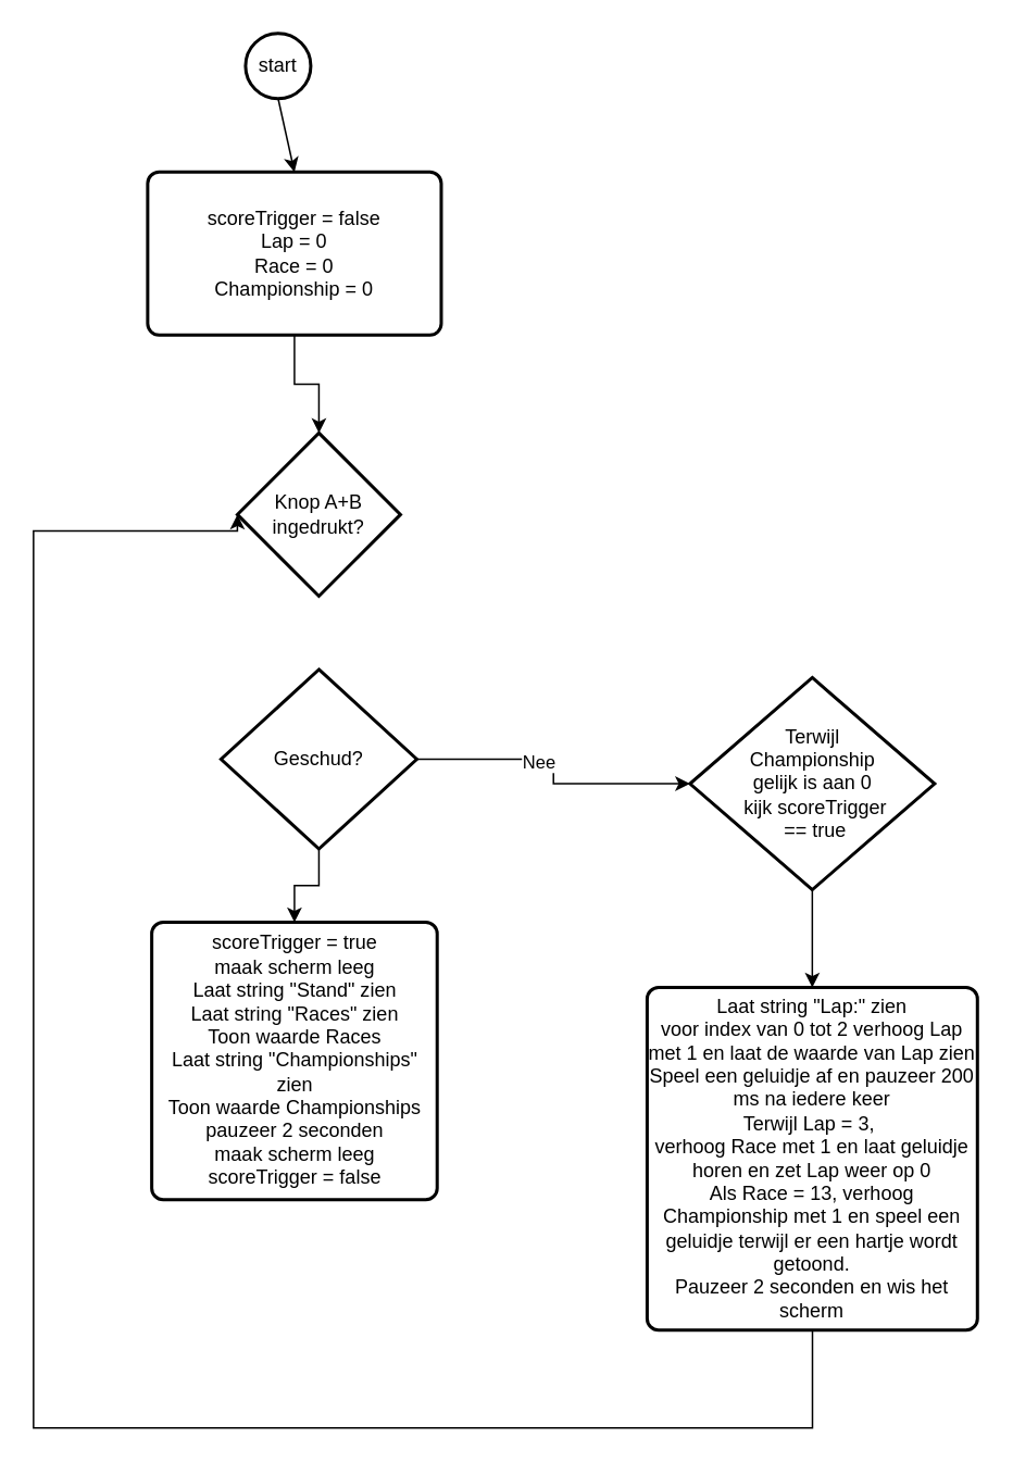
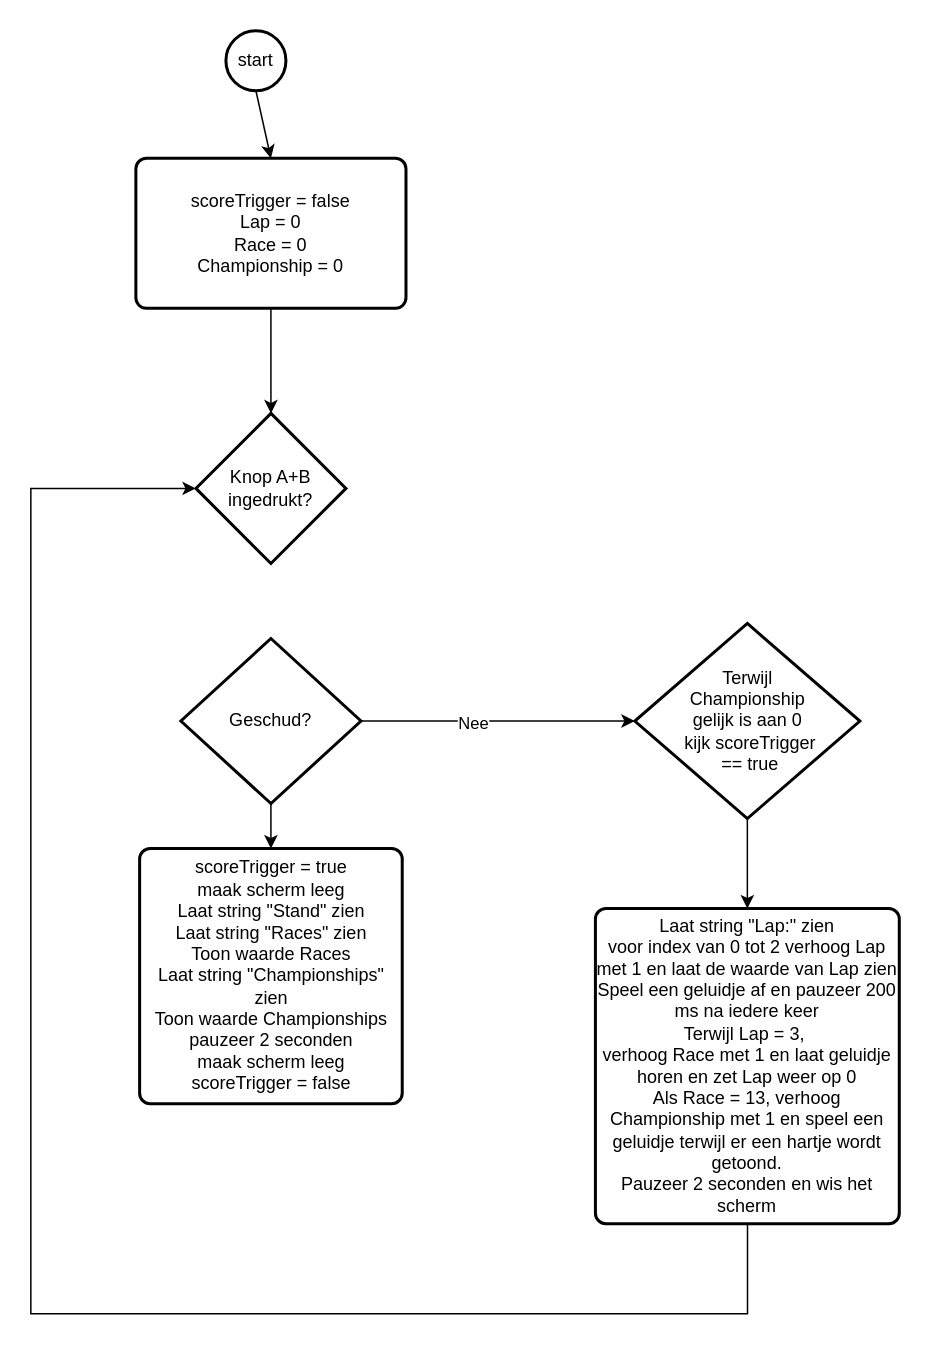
- <mxCell id="6" value="Knop A+B ingedrukt?" style="strokeWidth=2;html=1;shape=mxgraph.flowchart.decision;whiteSpace=wrap;" parent="1" vertex="1"><mxGeometry x="145" y="265" width="100" height="100" as="geometry" /></mxCell>
+ <mxCell id="6" value="Knop A+B ingedrukt?" style="strokeWidth=2;html=1;shape=mxgraph.flowchart.decision;whiteSpace=wrap;" parent="1" vertex="1"><mxGeometry x="130" y="275" width="100" height="100" as="geometry" /></mxCell>
- <mxCell id="11" value="Geschud?" style="strokeWidth=2;html=1;shape=mxgraph.flowchart.decision;whiteSpace=wrap;" vertex="1" parent="1"><mxGeometry x="135" y="410" width="120" height="110" as="geometry" /></mxCell>
+ <mxCell id="11" value="Geschud?" style="strokeWidth=2;html=1;shape=mxgraph.flowchart.decision;whiteSpace=wrap;" vertex="1" parent="1"><mxGeometry x="120" y="425" width="120" height="110" as="geometry" /></mxCell>
